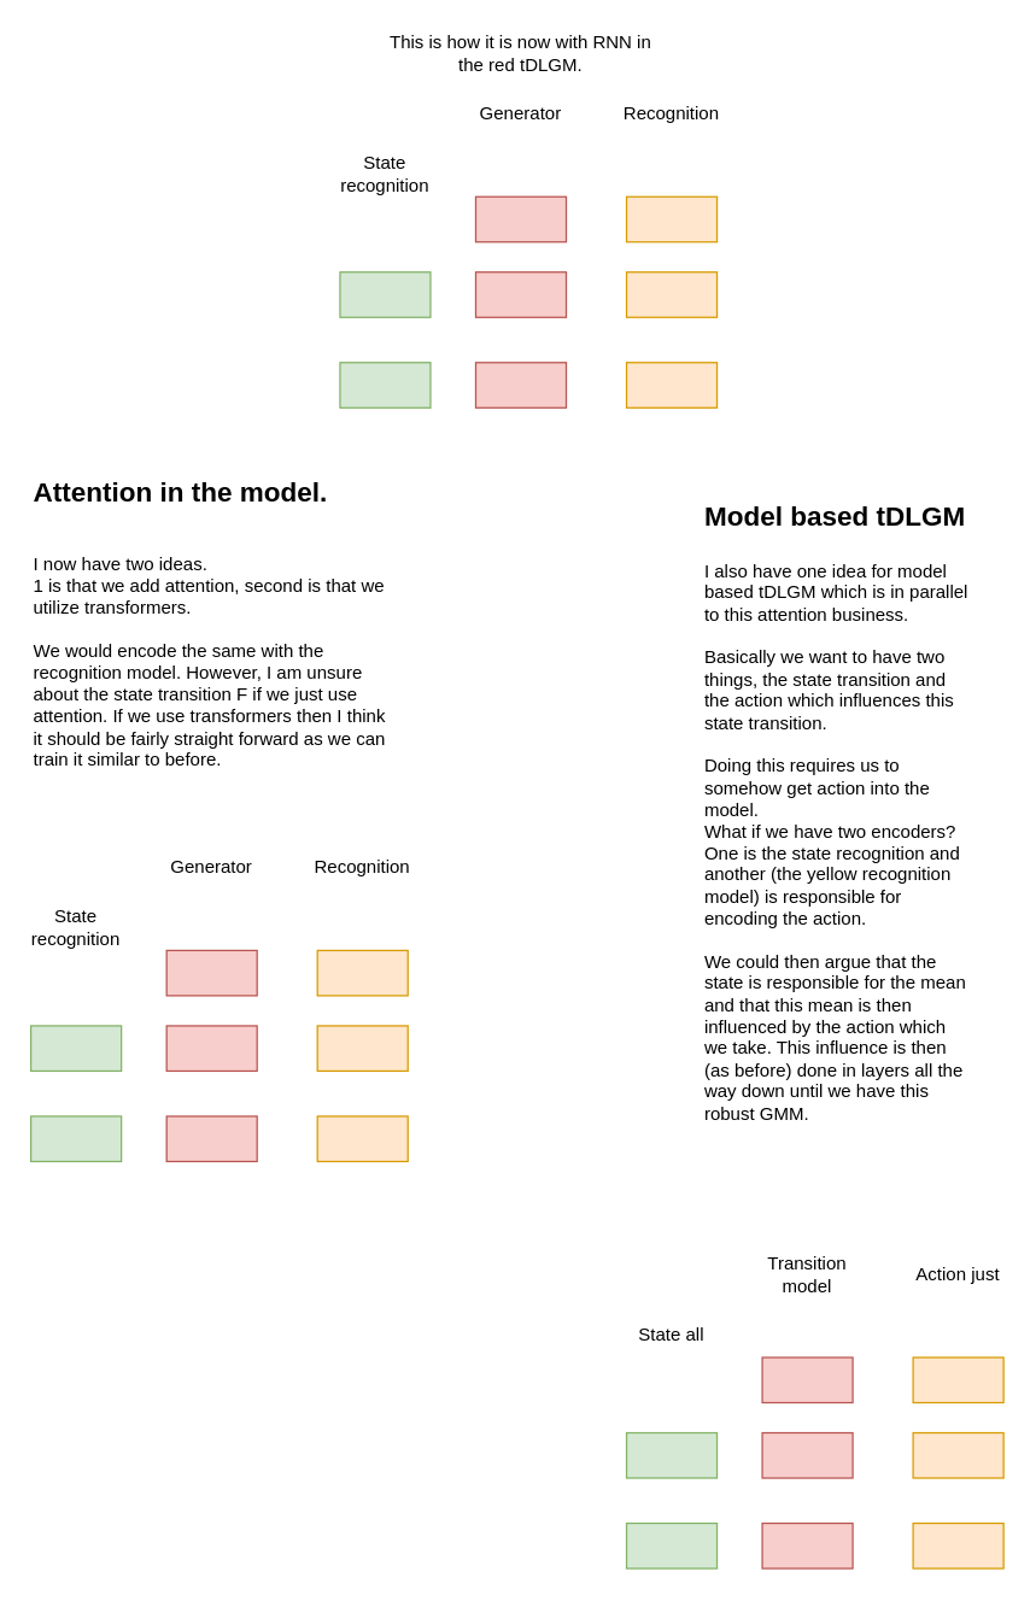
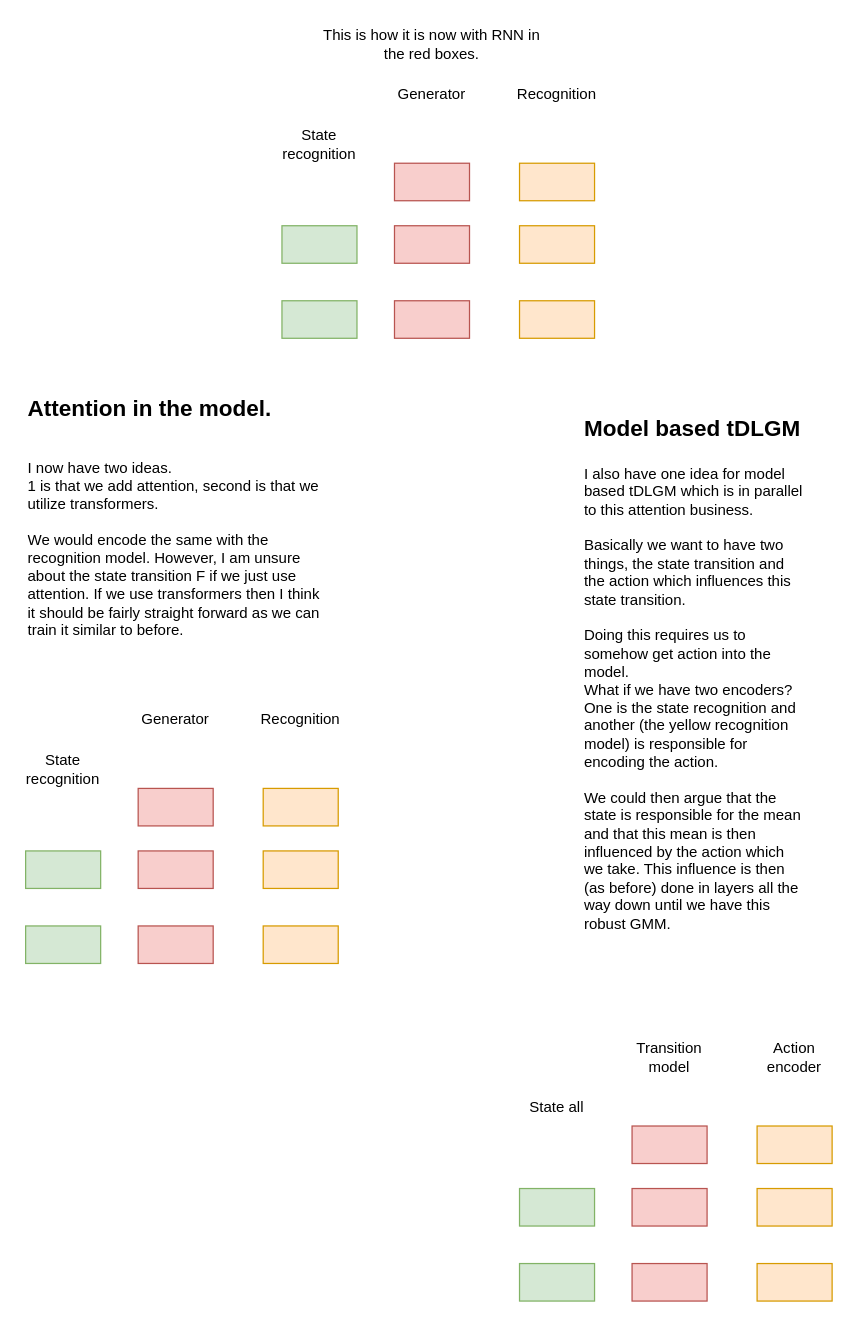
- <mxCell id="13" value="This is how it is now with RNN in the red tDLGM. " style="text;html=1;align=center;verticalAlign=middle;whiteSpace=wrap;rounded=0;" vertex="1" parent="1"><mxGeometry x="255" y="20" width="180" height="30" as="geometry" /></mxCell>
+ <mxCell id="13" value="This is how it is now with RNN in the red boxes. " style="text;html=1;align=center;verticalAlign=middle;whiteSpace=wrap;rounded=0;" vertex="1" parent="1"><mxGeometry x="255" y="20" width="180" height="30" as="geometry" /></mxCell>
- <mxCell id="37" value="Action just" style="text;html=1;align=center;verticalAlign=middle;whiteSpace=wrap;rounded=0;" vertex="1" parent="1"><mxGeometry x="605" y="830" width="60" height="30" as="geometry" /></mxCell>
+ <mxCell id="37" value="Action encoder" style="text;html=1;align=center;verticalAlign=middle;whiteSpace=wrap;rounded=0;" vertex="1" parent="1"><mxGeometry x="605" y="830" width="60" height="30" as="geometry" /></mxCell>
